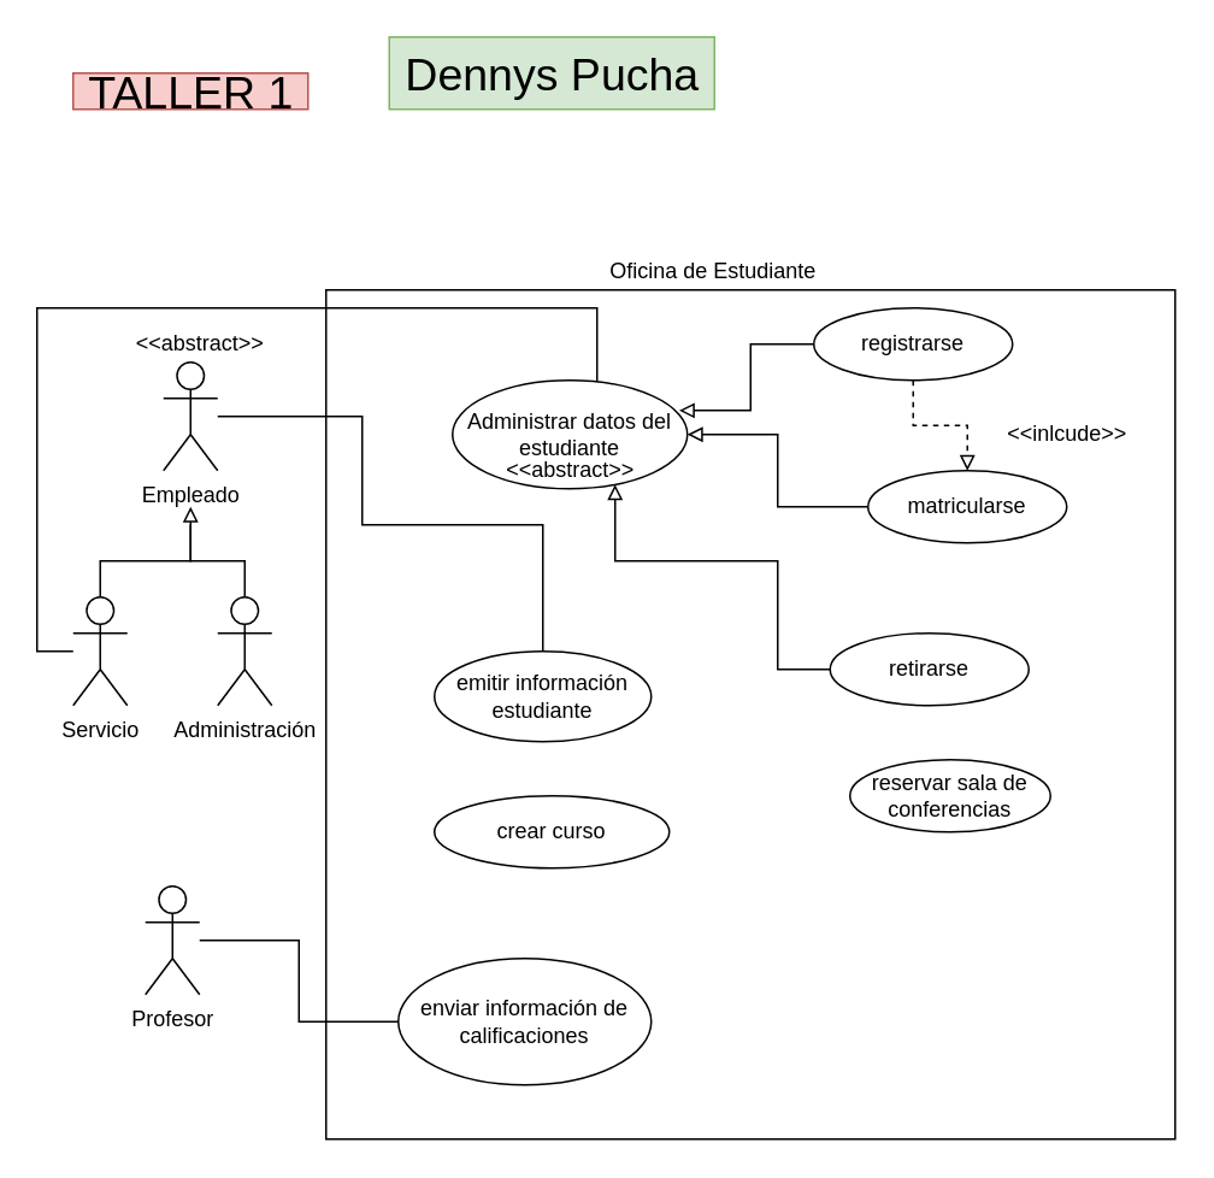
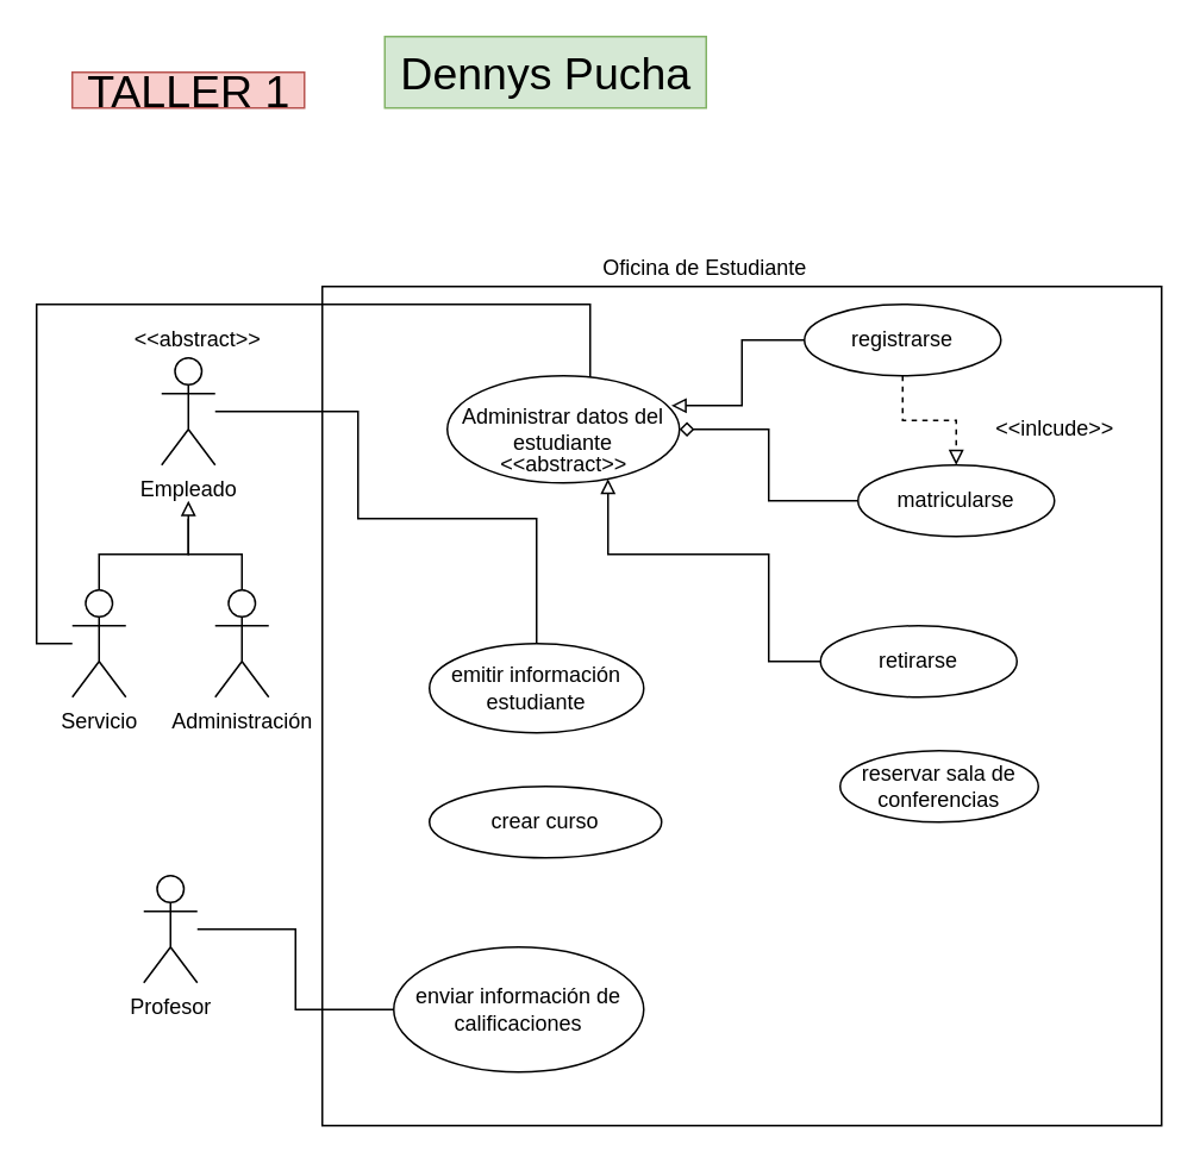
- <mxCell id="17" style="edgeStyle=orthogonalEdgeStyle;rounded=0;orthogonalLoop=1;jettySize=auto;html=1;endArrow=block;endFill=0;" edge="1" parent="1" source="18" target="14"><mxGeometry relative="1" as="geometry" /></mxCell>
+ <mxCell id="17" style="edgeStyle=orthogonalEdgeStyle;rounded=0;orthogonalLoop=1;jettySize=auto;html=1;endArrow=diamond;endFill=0;" edge="1" parent="1" source="18" target="14"><mxGeometry relative="1" as="geometry" /></mxCell>
